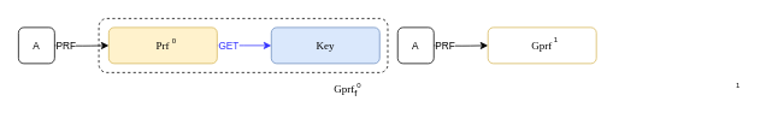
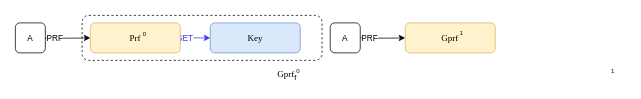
- <mxCell id="6" value="&lt;font face=&quot;Georgia&quot;&gt;Key&lt;/font&gt;" style="rounded=1;whiteSpace=wrap;html=1;fillColor=#dae8fc;strokeColor=#6c8ebf;" parent="1" vertex="1"><mxGeometry x="300" y="30" width="120" height="40" as="geometry" /></mxCell>
+ <mxCell id="6" value="&lt;font face=&quot;Georgia&quot;&gt;Key&lt;/font&gt;" style="rounded=1;whiteSpace=wrap;html=1;fillColor=#dae8fc;strokeColor=#6c8ebf;" parent="1" vertex="1"><mxGeometry x="280" y="30" width="120" height="40" as="geometry" /></mxCell>
- <mxCell id="9" value="&lt;font face=&quot;Georgia&quot;&gt;Gprf&lt;/font&gt;" style="rounded=1;whiteSpace=wrap;html=1;fillColor=#ffffff;strokeColor=#d6b656;" parent="1" vertex="1"><mxGeometry x="540" y="30" width="120" height="40" as="geometry" /></mxCell>
+ <mxCell id="9" value="&lt;font face=&quot;Georgia&quot;&gt;Gprf&lt;/font&gt;" style="rounded=1;whiteSpace=wrap;html=1;fillColor=#fff2cc;strokeColor=#d6b656;" parent="1" vertex="1"><mxGeometry x="540" y="30" width="120" height="40" as="geometry" /></mxCell>
